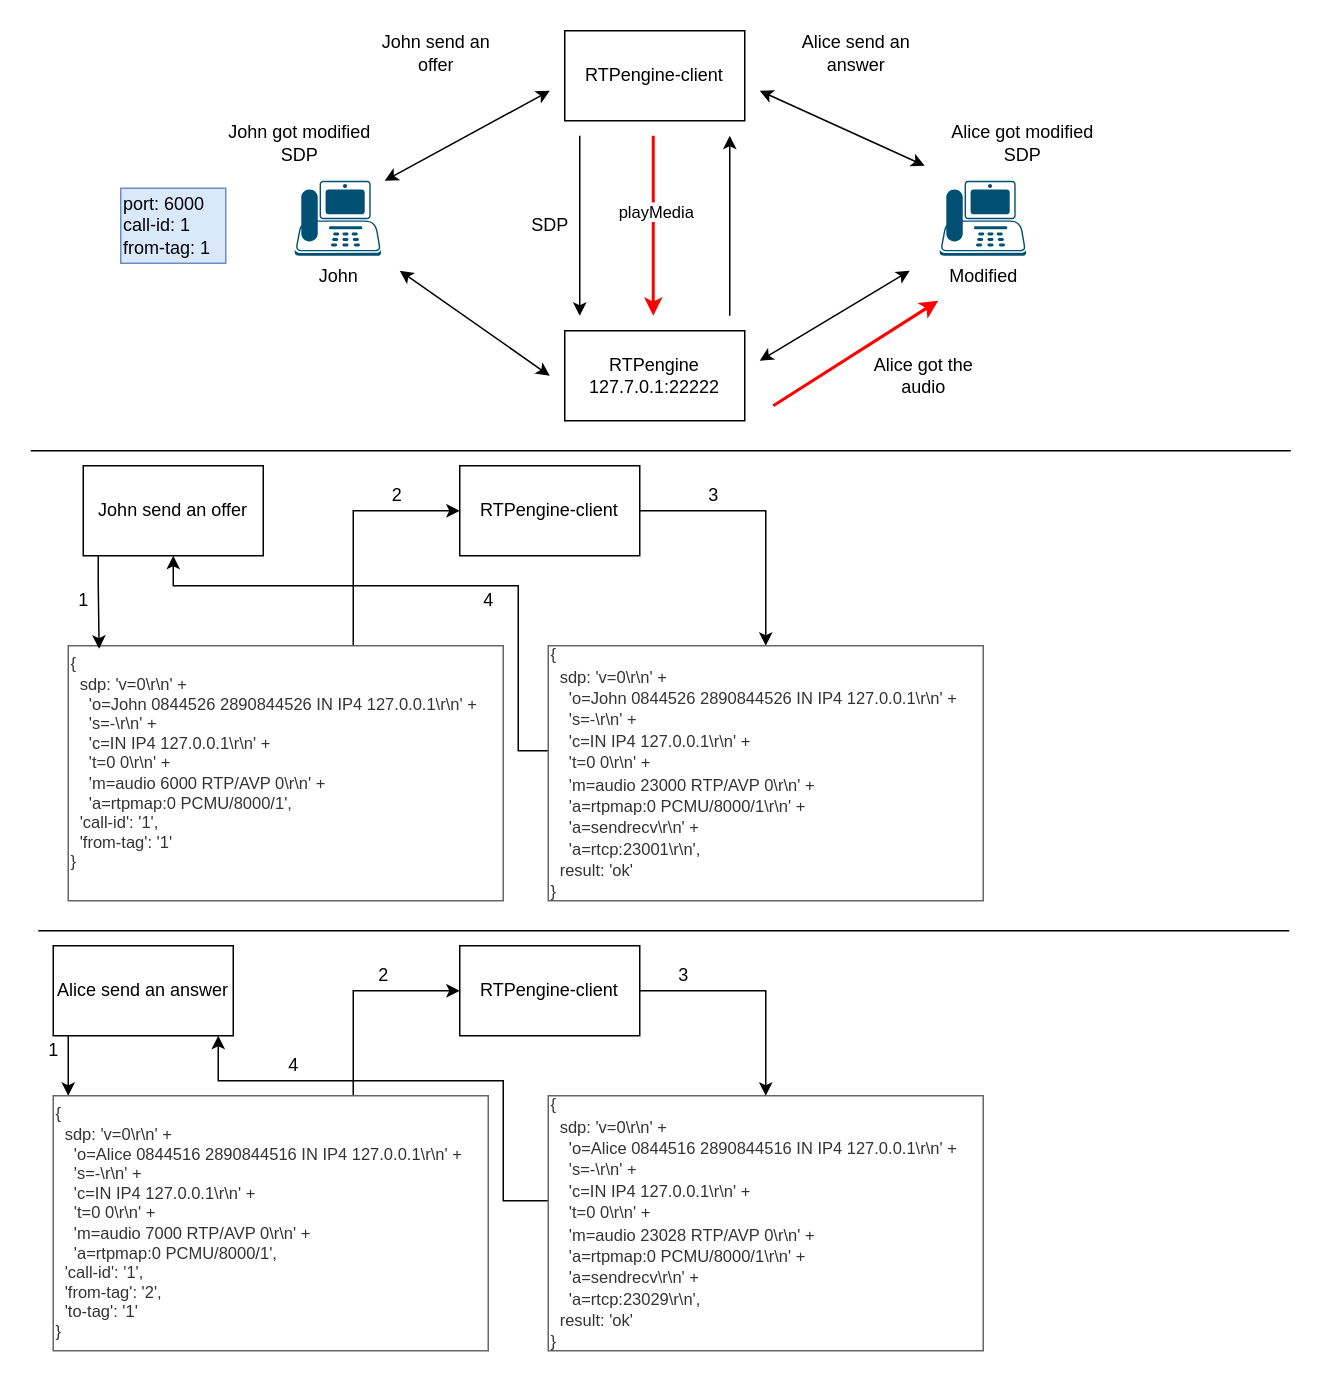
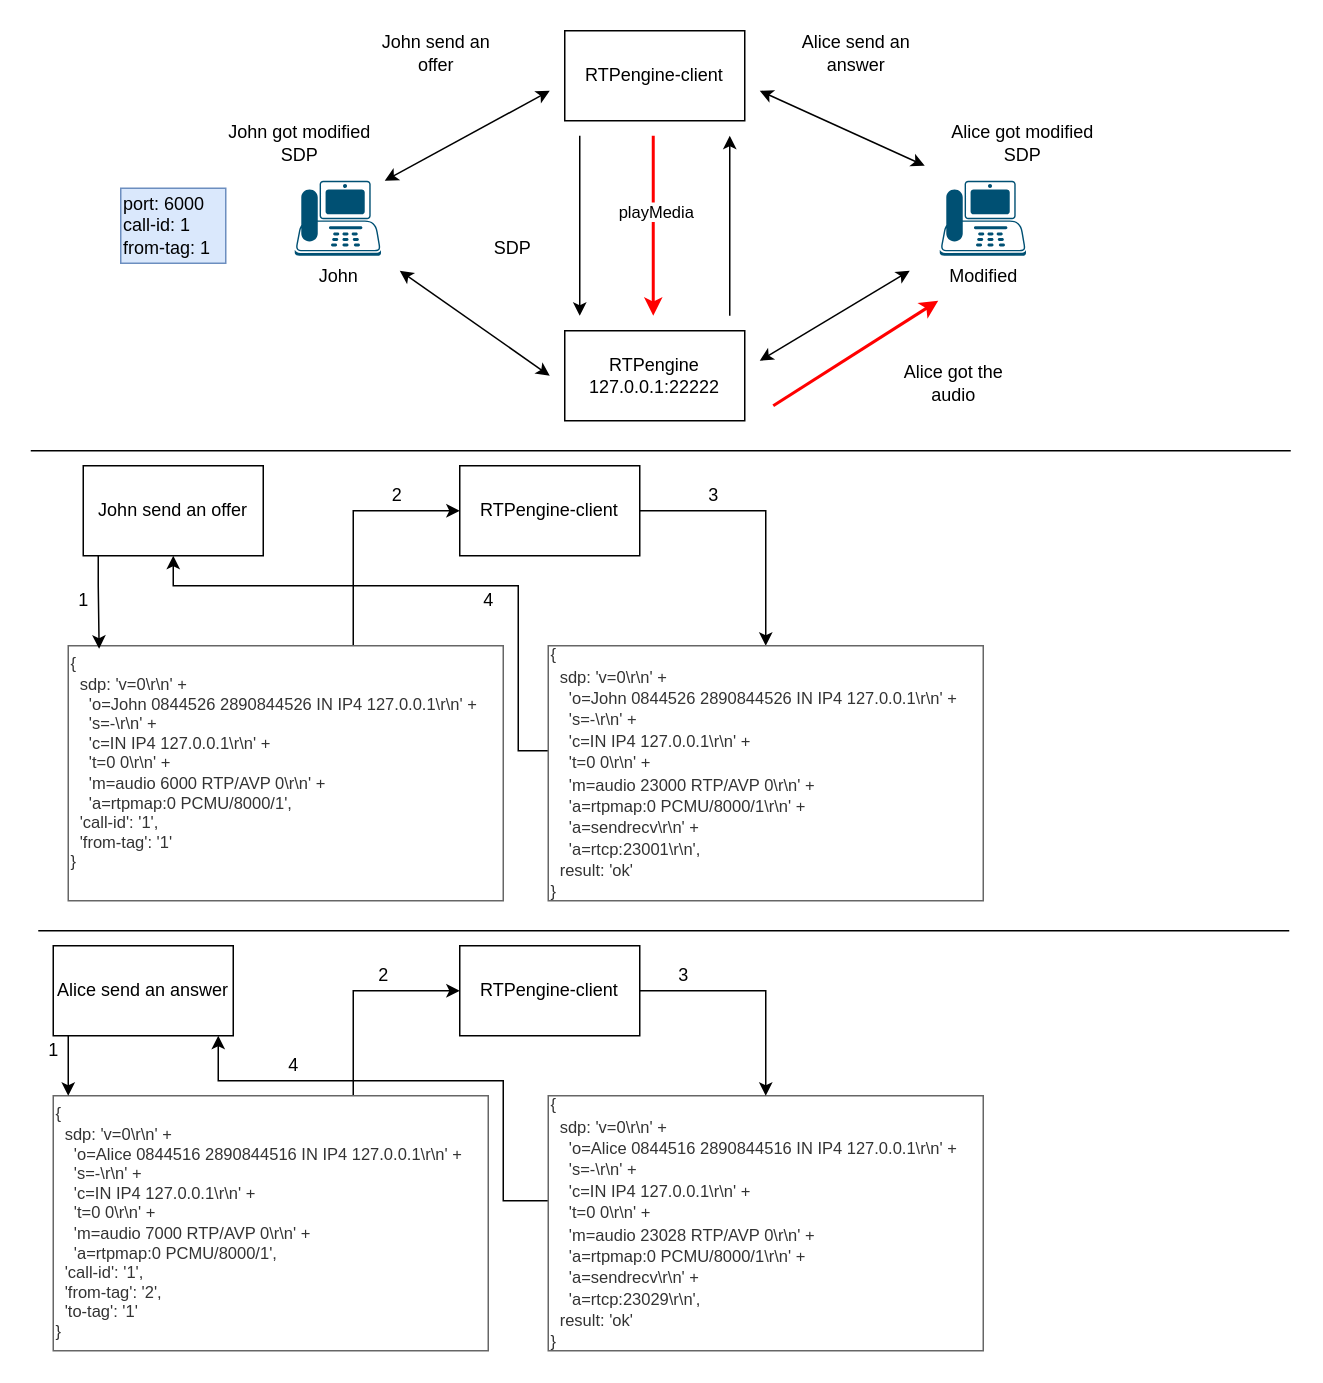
- <mxCell id="11" value="SDP" style="text;html=1;align=center;verticalAlign=middle;resizable=0;points=[];autosize=1;" parent="1" vertex="1"><mxGeometry x="346" y="140" width="40" height="20" as="geometry" /></mxCell>
+ <mxCell id="11" value="SDP" style="text;html=1;align=center;verticalAlign=middle;resizable=0;points=[];autosize=1;" parent="1" vertex="1"><mxGeometry x="321" y="155" width="40" height="20" as="geometry" /></mxCell>
- <mxCell id="2" value="RTPengine&lt;br&gt;127.7.0.1:22222" style="rounded=0;whiteSpace=wrap;html=1;fillColor=none;" parent="1" vertex="1"><mxGeometry x="376" y="220" width="120" height="60" as="geometry" /></mxCell>
+ <mxCell id="2" value="RTPengine&lt;br&gt;127.0.0.1:22222" style="rounded=0;whiteSpace=wrap;html=1;fillColor=none;" parent="1" vertex="1"><mxGeometry x="376" y="220" width="120" height="60" as="geometry" /></mxCell>
- <mxCell id="46" value="Alice got the&lt;br&gt;audio" style="text;html=1;align=center;verticalAlign=middle;resizable=0;points=[];autosize=1;" parent="1" vertex="1"><mxGeometry x="575" y="235" width="80" height="30" as="geometry" /></mxCell>
+ <mxCell id="46" value="Alice got the&lt;br&gt;audio" style="text;html=1;align=center;verticalAlign=middle;resizable=0;points=[];autosize=1;" parent="1" vertex="1"><mxGeometry x="595" y="240" width="80" height="30" as="geometry" /></mxCell>
